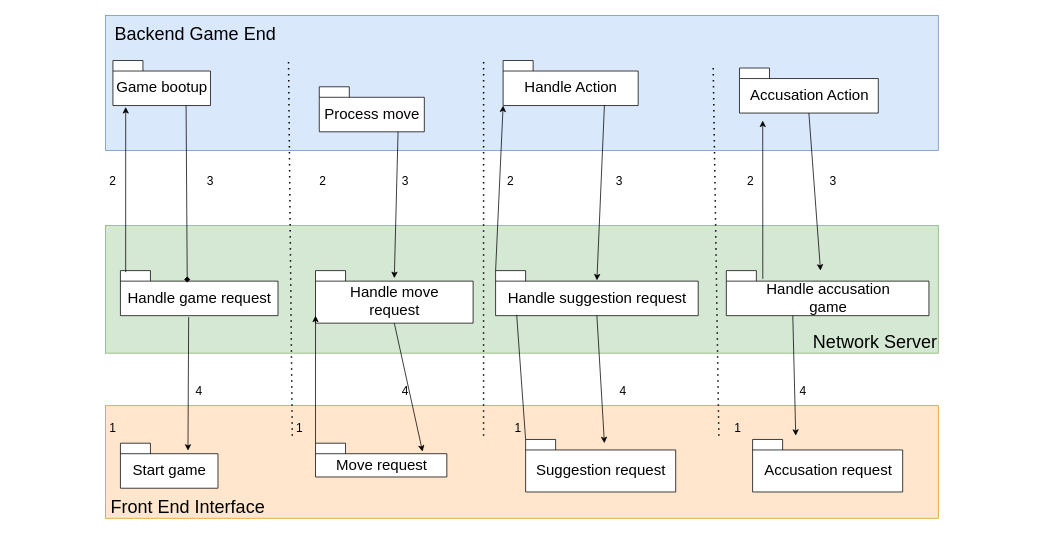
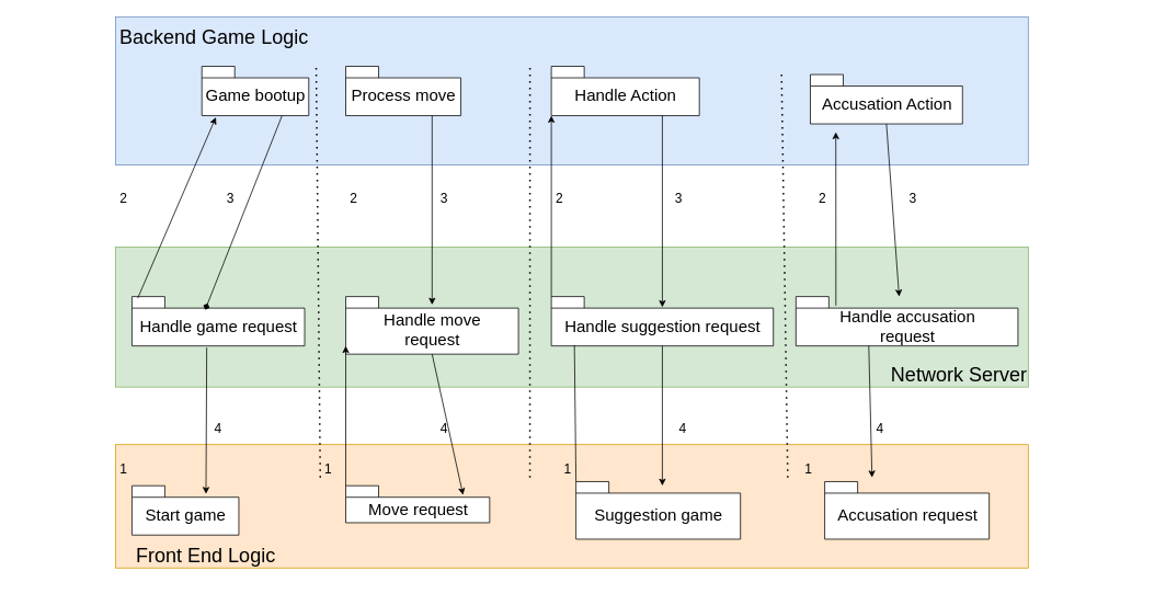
- <mxCell id="3" value="&lt;font&gt;&lt;font style=&quot;font-size: 24px&quot;&gt;Backend Game End&lt;/font&gt;&lt;br&gt;&lt;/font&gt;" style="text;html=1;strokeColor=none;fillColor=none;align=center;verticalAlign=middle;whiteSpace=wrap;rounded=0;" vertex="1" parent="1"><mxGeometry x="30" y="20" width="460" height="50" as="geometry" /></mxCell>
+ <mxCell id="3" value="&lt;font&gt;&lt;font style=&quot;font-size: 24px&quot;&gt;Backend Game Logic&lt;/font&gt;&lt;br&gt;&lt;/font&gt;" style="text;html=1;strokeColor=none;fillColor=none;align=center;verticalAlign=middle;whiteSpace=wrap;rounded=0;" vertex="1" parent="1"><mxGeometry x="30" y="20" width="460" height="50" as="geometry" /></mxCell>
- <mxCell id="4" value="&lt;font style=&quot;font-weight: normal ; font-size: 20px&quot;&gt;Game bootup&lt;/font&gt;" style="shape=folder;fontStyle=1;spacingTop=10;tabWidth=40;tabHeight=14;tabPosition=left;html=1;" vertex="1" parent="1"><mxGeometry x="150" y="80" width="130" height="60" as="geometry" /></mxCell>
+ <mxCell id="4" value="&lt;font style=&quot;font-weight: normal ; font-size: 20px&quot;&gt;Game bootup&lt;/font&gt;" style="shape=folder;fontStyle=1;spacingTop=10;tabWidth=40;tabHeight=14;tabPosition=left;html=1;" vertex="1" parent="1"><mxGeometry x="245" y="80" width="130" height="60" as="geometry" /></mxCell>
- <mxCell id="7" value="&lt;font style=&quot;font-weight: normal ; font-size: 20px&quot;&gt;Process move&lt;/font&gt;" style="shape=folder;fontStyle=1;spacingTop=10;tabWidth=40;tabHeight=14;tabPosition=left;html=1;" vertex="1" parent="1"><mxGeometry x="425" y="115" width="140" height="60" as="geometry" /></mxCell>
+ <mxCell id="7" value="&lt;font style=&quot;font-weight: normal ; font-size: 20px&quot;&gt;Process move&lt;/font&gt;" style="shape=folder;fontStyle=1;spacingTop=10;tabWidth=40;tabHeight=14;tabPosition=left;html=1;" vertex="1" parent="1"><mxGeometry y="80" width="140" height="60" as="geometry" x="420" /></mxCell>
- <mxCell id="13" value="&lt;font style=&quot;font-size: 20px ; font-weight: normal&quot;&gt;Handle suggestion request&lt;/font&gt;" style="shape=folder;fontStyle=1;spacingTop=10;tabWidth=40;tabHeight=14;tabPosition=left;html=1;" vertex="1" parent="1"><mxGeometry x="660" y="360" width="270" height="60" as="geometry" /></mxCell>
+ <mxCell id="13" value="&lt;font style=&quot;font-size: 20px ; font-weight: normal&quot;&gt;Handle suggestion request&lt;/font&gt;" style="shape=folder;fontStyle=1;spacingTop=10;tabWidth=40;tabHeight=14;tabPosition=left;html=1;" vertex="1" parent="1"><mxGeometry x="670" y="360" width="270" height="60" as="geometry" /></mxCell>
- <mxCell id="28" value="&lt;font style=&quot;font-size: 20px ; font-weight: normal&quot;&gt;Handle accusation &lt;br&gt;game&lt;/font&gt;" style="shape=folder;fontStyle=1;spacingTop=10;tabWidth=40;tabHeight=14;tabPosition=left;html=1;" vertex="1" parent="1"><mxGeometry x="967.5" y="360" width="270" height="60" as="geometry" /></mxCell>
+ <mxCell id="28" value="&lt;font style=&quot;font-size: 20px ; font-weight: normal&quot;&gt;Handle accusation &lt;br&gt;request&lt;/font&gt;" style="shape=folder;fontStyle=1;spacingTop=10;tabWidth=40;tabHeight=14;tabPosition=left;html=1;" vertex="1" parent="1"><mxGeometry x="967.5" y="360" width="270" height="60" as="geometry" /></mxCell>
- <mxCell id="15" value="&lt;font style=&quot;font-size: 20px ; font-weight: normal&quot;&gt;Suggestion request&lt;/font&gt;" style="shape=folder;fontStyle=1;spacingTop=10;tabWidth=40;tabHeight=14;tabPosition=left;html=1;" vertex="1" parent="1"><mxGeometry x="700" y="585" width="200" height="70" as="geometry" /></mxCell>
+ <mxCell id="15" value="&lt;font style=&quot;font-size: 20px ; font-weight: normal&quot;&gt;Suggestion game&lt;/font&gt;" style="shape=folder;fontStyle=1;spacingTop=10;tabWidth=40;tabHeight=14;tabPosition=left;html=1;" vertex="1" parent="1"><mxGeometry x="700" y="585" width="200" height="70" as="geometry" /></mxCell>
- <mxCell id="14" value="&lt;font&gt;&lt;font style=&quot;font-size: 24px&quot;&gt;Front End Interface&lt;/font&gt;&lt;br&gt;&lt;/font&gt;" style="text;html=1;strokeColor=none;fillColor=none;align=center;verticalAlign=middle;whiteSpace=wrap;rounded=0;" vertex="1" parent="1"><mxGeometry x="20" y="650" width="460" height="50" as="geometry" /></mxCell>
+ <mxCell id="14" value="&lt;font&gt;&lt;font style=&quot;font-size: 24px&quot;&gt;Front End Logic&lt;/font&gt;&lt;br&gt;&lt;/font&gt;" style="text;html=1;strokeColor=none;fillColor=none;align=center;verticalAlign=middle;whiteSpace=wrap;rounded=0;" vertex="1" parent="1"><mxGeometry x="20" y="650" width="460" height="50" as="geometry" /></mxCell>
